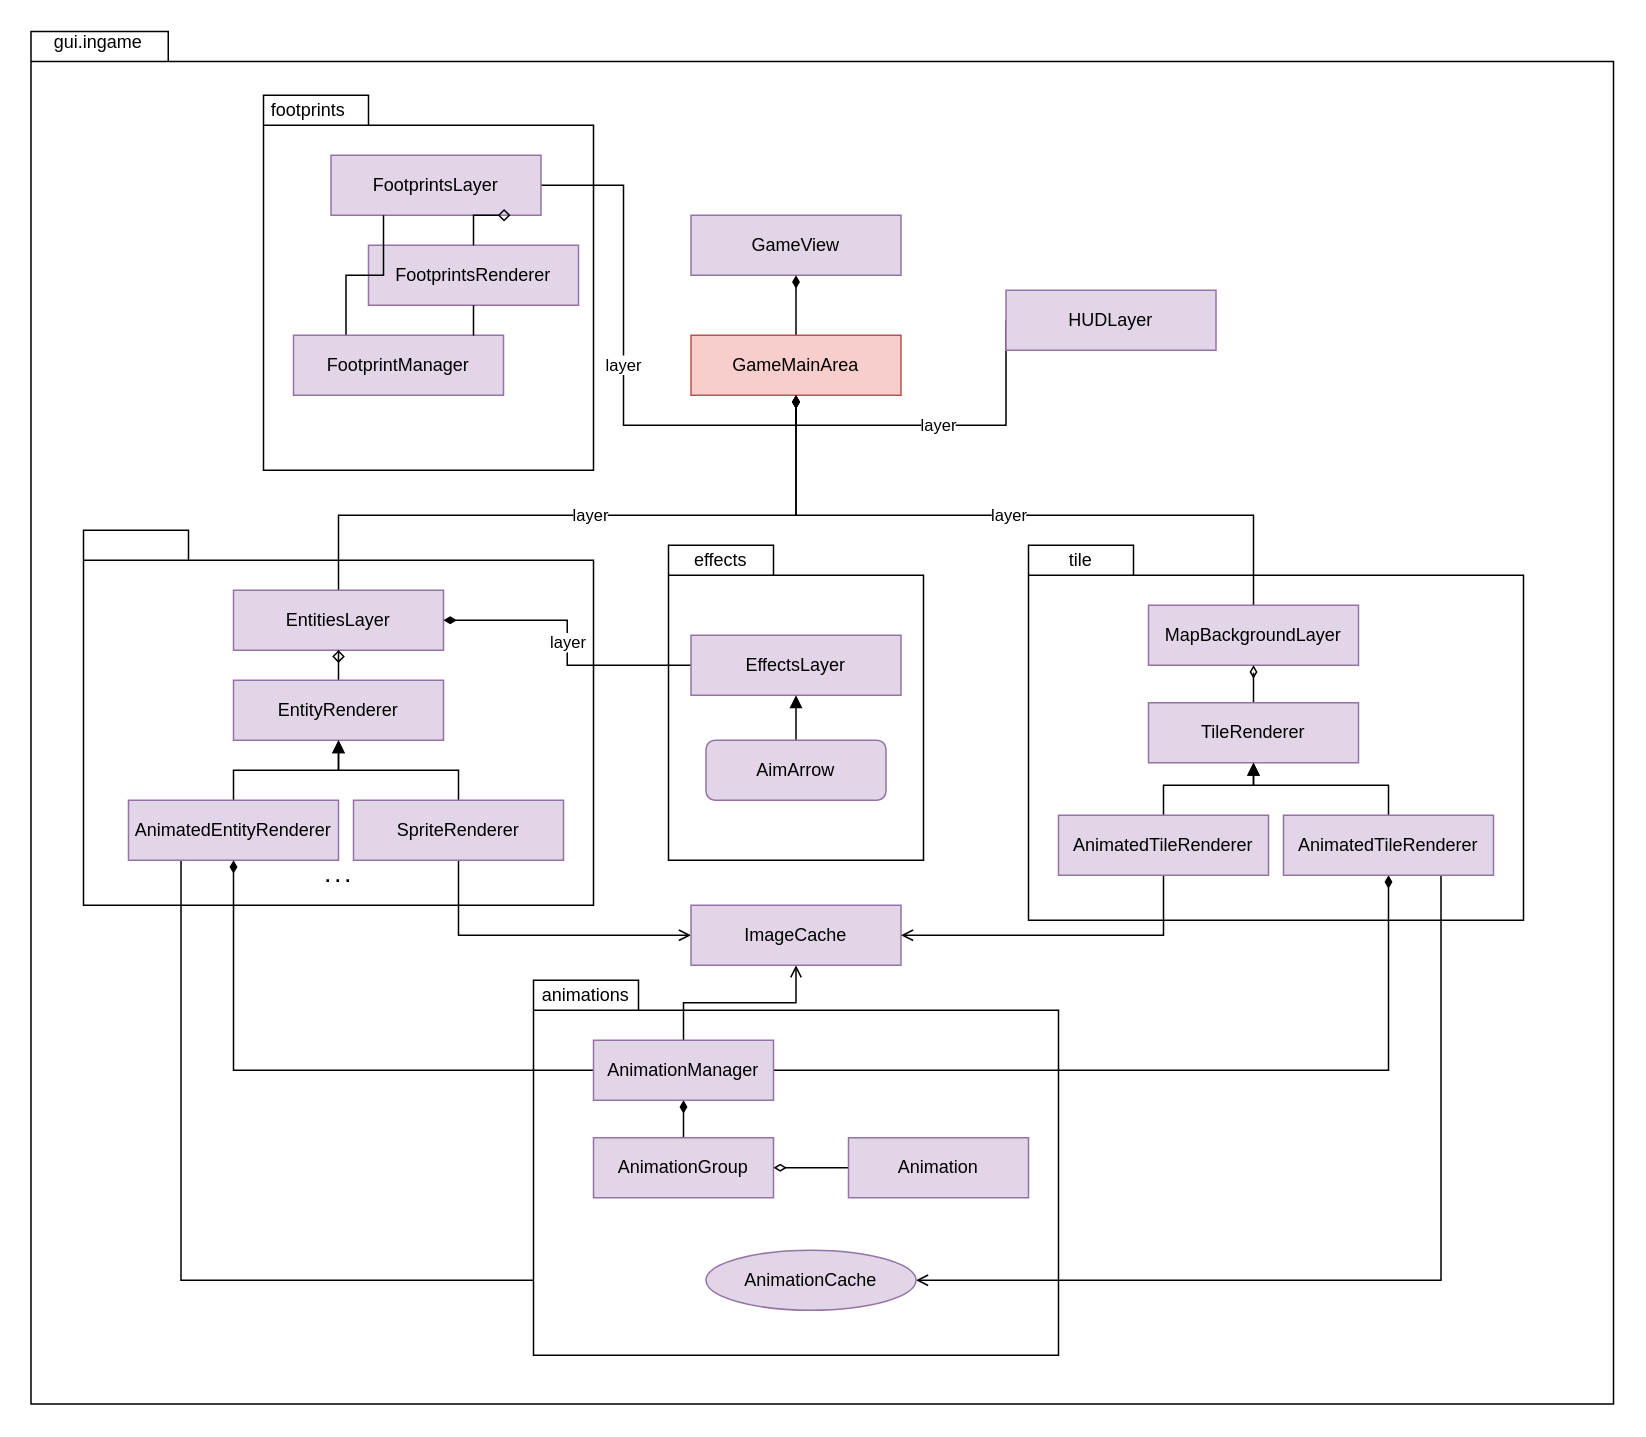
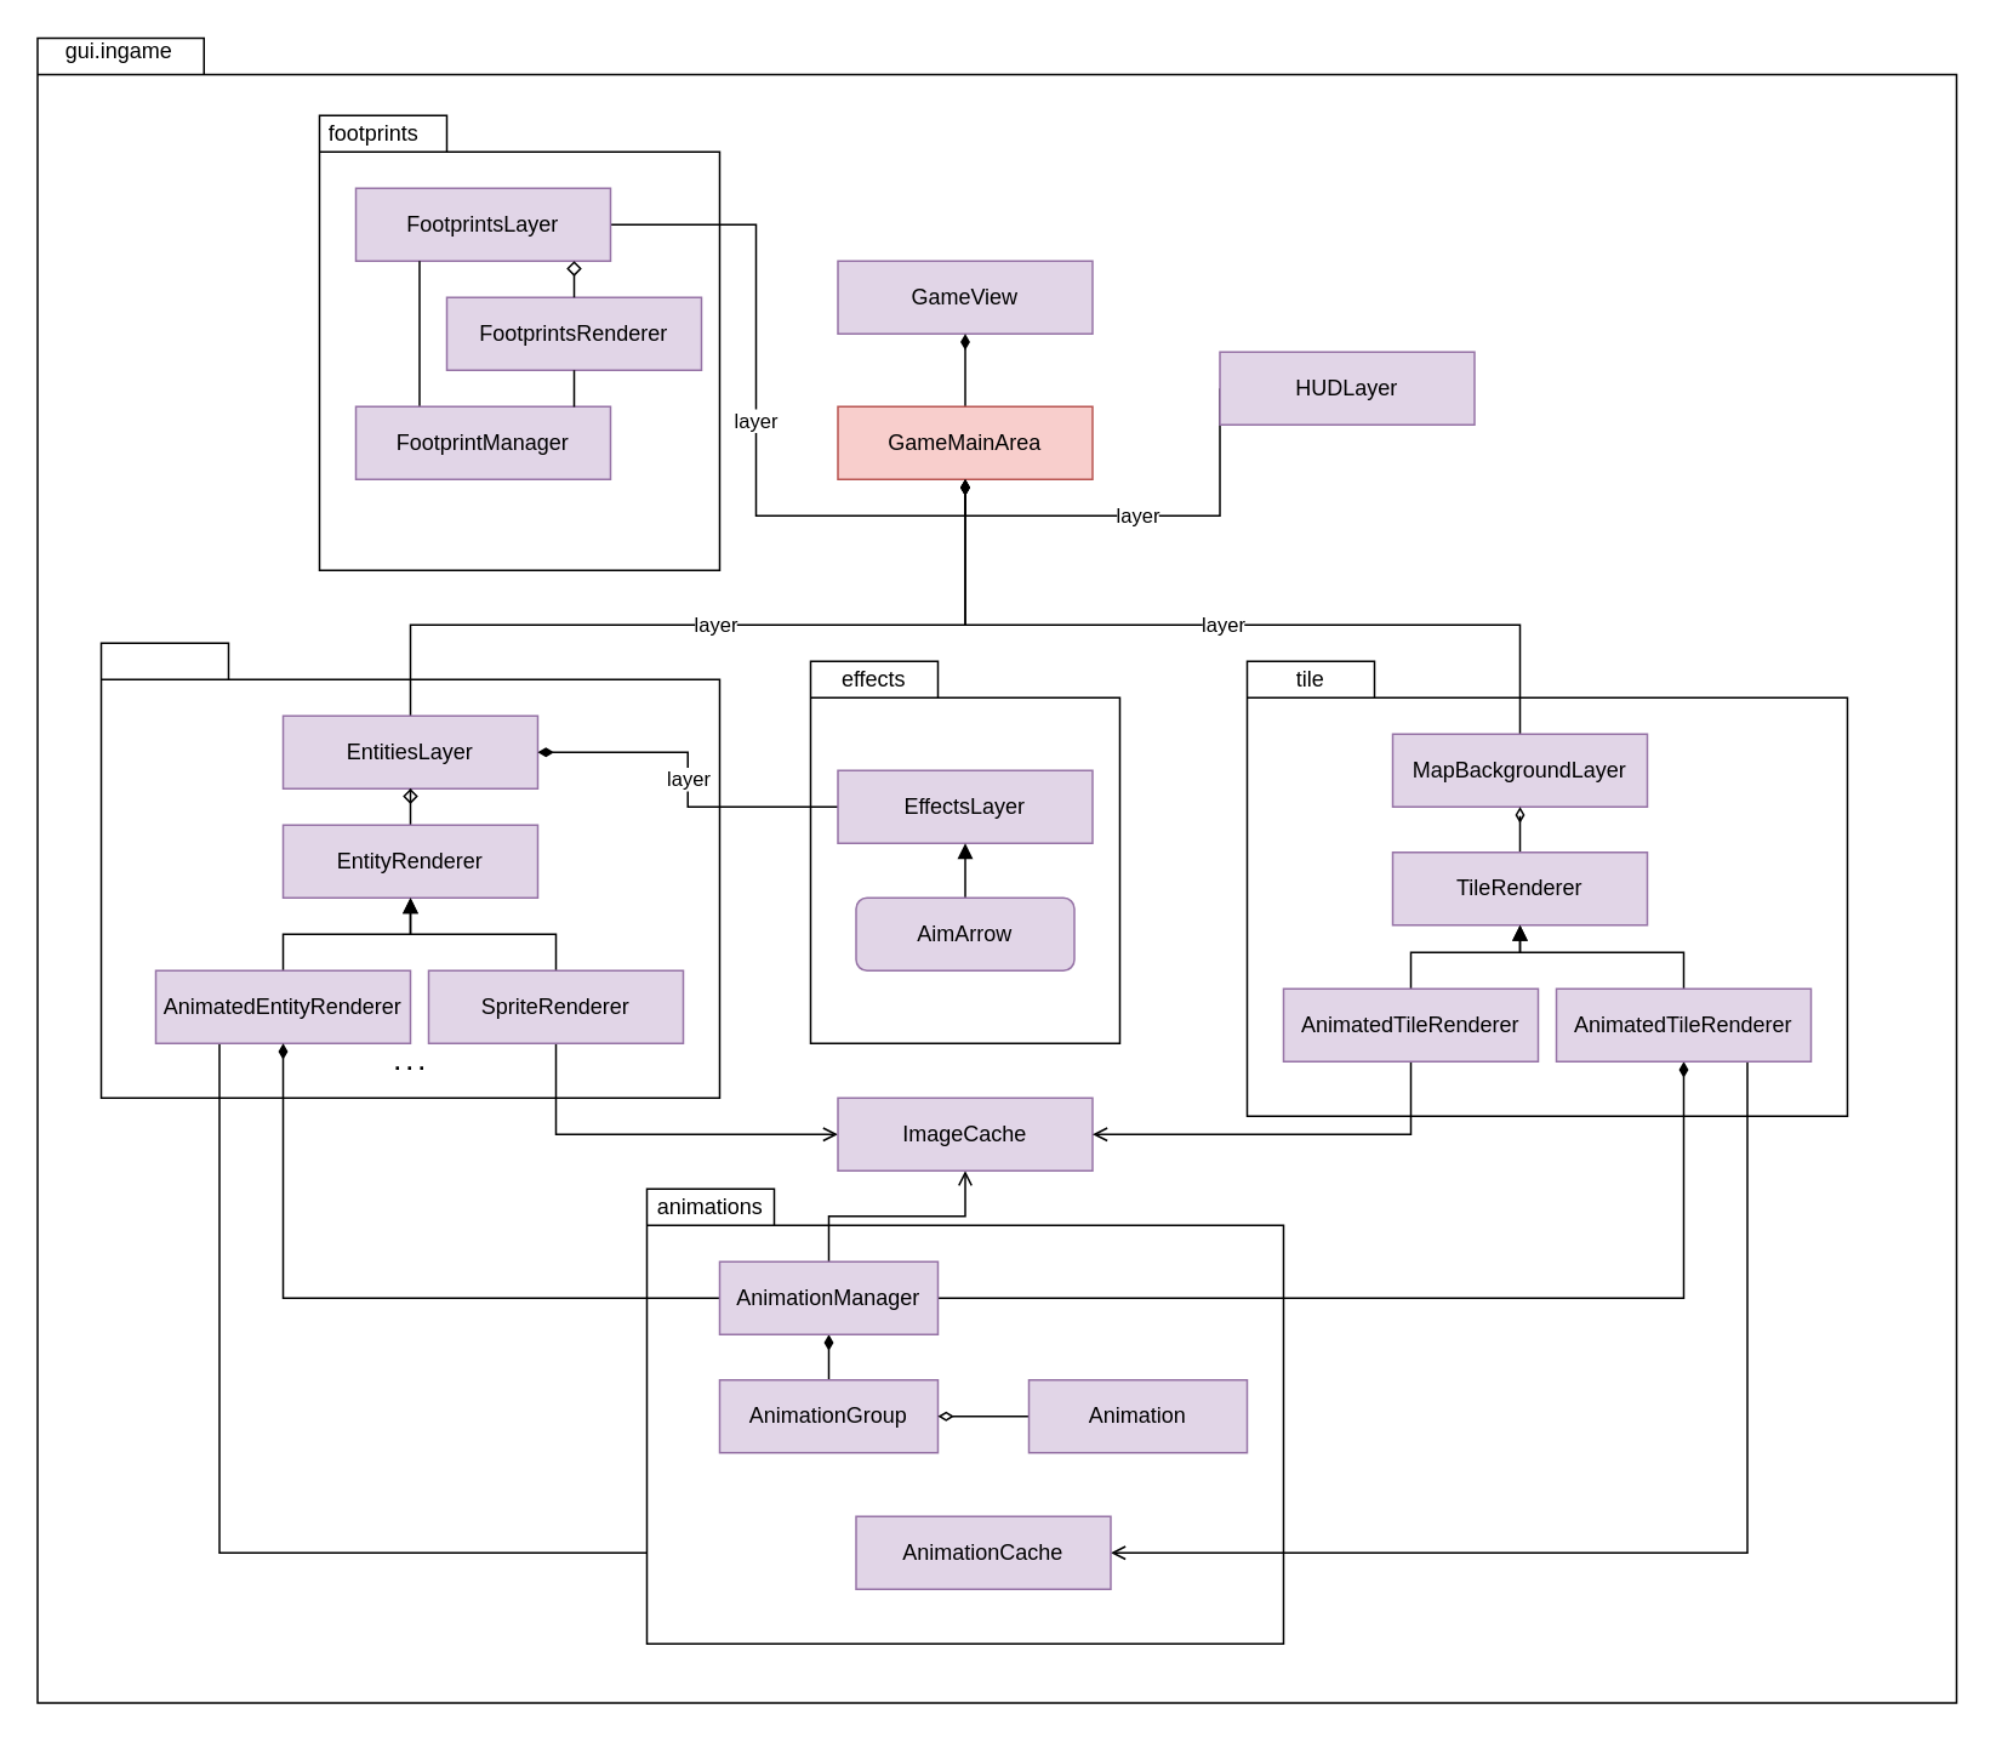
- <mxCell id="14" value="FootprintsLayer" style="rounded=0;whiteSpace=wrap;html=1;fillColor=#e1d5e7;strokeColor=#9673a6;" parent="1" vertex="1"><mxGeometry x="220" y="103" width="140" height="40" as="geometry" /></mxCell>
+ <mxCell id="14" value="FootprintsLayer" style="rounded=0;whiteSpace=wrap;html=1;fillColor=#e1d5e7;strokeColor=#9673a6;" parent="1" vertex="1"><mxGeometry x="195" y="103" width="140" height="40" as="geometry" /></mxCell>
- <mxCell id="60" value="AnimationCache" style="ellipse;whiteSpace=wrap;html=1;fillColor=#e1d5e7;strokeColor=#9673a6;" parent="1" vertex="1"><mxGeometry x="470" y="833" width="140" height="40" as="geometry" /></mxCell>
+ <mxCell id="60" value="AnimationCache" style="rounded=0;whiteSpace=wrap;html=1;fillColor=#e1d5e7;strokeColor=#9673a6;" parent="1" vertex="1"><mxGeometry x="470" y="833" width="140" height="40" as="geometry" /></mxCell>
